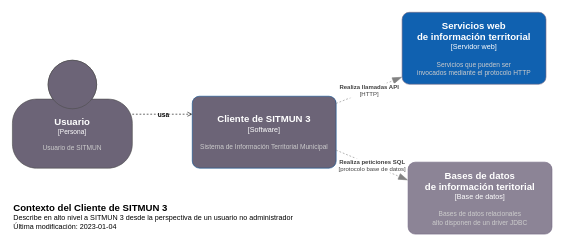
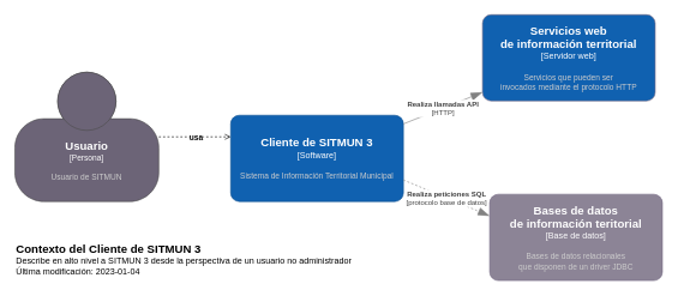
- <mxCell id="8" value="&lt;div style=&quot;text-align: left&quot;&gt;&lt;div style=&quot;text-align: center&quot;&gt;&lt;b&gt;Realiza llamadas API&lt;/b&gt;&lt;/div&gt;&lt;div style=&quot;text-align: center&quot;&gt;[HTTP]&lt;/div&gt;&lt;/div&gt;" style="endArrow=blockThin;html=1;fontSize=10;fontColor=#404040;strokeWidth=1;endFill=1;strokeColor=#828282;elbow=vertical;metaEdit=1;endSize=14;startSize=14;jumpStyle=arc;jumpSize=16;rounded=0;dashed=1;" edge="1" parent="1" source="5" target="6"><mxGeometry width="240" relative="1" as="geometry"><mxPoint x="460" y="340" as="sourcePoint" /><mxPoint x="700" y="340" as="targetPoint" /></mxGeometry></mxCell>
+ <mxCell id="8" value="&lt;div style=&quot;text-align: left&quot;&gt;&lt;div style=&quot;text-align: center&quot;&gt;&lt;b&gt;Realiza llamadas API&lt;/b&gt;&lt;/div&gt;&lt;div style=&quot;text-align: center&quot;&gt;[HTTP]&lt;/div&gt;&lt;/div&gt;" style="endArrow=blockThin;html=1;fontSize=10;fontColor=#404040;strokeWidth=1;endFill=1;strokeColor=#828282;elbow=vertical;metaEdit=1;endSize=14;startSize=14;jumpStyle=arc;jumpSize=16;rounded=0;dashed=0;" edge="1" parent="1" source="5" target="6"><mxGeometry width="240" relative="1" as="geometry"><mxPoint x="460" y="340" as="sourcePoint" /><mxPoint x="700" y="340" as="targetPoint" /></mxGeometry></mxCell>
- <mxCell id="5" value="&lt;font style=&quot;font-size: 16px&quot;&gt;&lt;b&gt;Cliente de SITMUN 3&lt;/b&gt;&lt;/font&gt;&lt;div&gt;[Software]&lt;/div&gt;&lt;br&gt;&lt;div&gt;&lt;font style=&quot;font-size: 11px&quot;&gt;&lt;font color=&quot;#cccccc&quot;&gt;Sistema de Información Territorial Municipal&lt;/font&gt;&lt;/div&gt;" style="rounded=1;whiteSpace=wrap;html=1;labelBackgroundColor=none;fillColor=#6c6477;fontColor=#ffffff;align=center;arcSize=10;strokeColor=#0D5091;metaEdit=1;resizable=0;points=[[0.25,0,0],[0.5,0,0],[0.75,0,0],[1,0.25,0],[1,0.5,0],[1,0.75,0],[0.75,1,0],[0.5,1,0],[0.25,1,0],[0,0.75,0],[0,0.5,0],[0,0.25,0]];" vertex="1" parent="1"><mxGeometry x="320" y="160" width="240" height="120" as="geometry" /></mxCell>
+ <mxCell id="5" value="&lt;font style=&quot;font-size: 16px&quot;&gt;&lt;b&gt;Cliente de SITMUN 3&lt;/b&gt;&lt;/font&gt;&lt;div&gt;[Software]&lt;/div&gt;&lt;br&gt;&lt;div&gt;&lt;font style=&quot;font-size: 11px&quot;&gt;&lt;font color=&quot;#cccccc&quot;&gt;Sistema de Información Territorial Municipal&lt;/font&gt;&lt;/div&gt;" style="rounded=1;whiteSpace=wrap;html=1;labelBackgroundColor=none;fillColor=#1061B0;fontColor=#ffffff;align=center;arcSize=10;strokeColor=#0D5091;metaEdit=1;resizable=0;points=[[0.25,0,0],[0.5,0,0],[0.75,0,0],[1,0.25,0],[1,0.5,0],[1,0.75,0],[0.75,1,0],[0.5,1,0],[0.25,1,0],[0,0.75,0],[0,0.5,0],[0,0.25,0]];" vertex="1" parent="1"><mxGeometry x="320" y="160" width="240" height="120" as="geometry" /></mxCell>
- <mxCell id="7" value="&lt;font style=&quot;font-size: 16px&quot;&gt;&lt;b&gt;Bases de datos&#10;de información teritorial&lt;/b&gt;&lt;/font&gt;&lt;div&gt;[Base de datos]&lt;/div&gt;&lt;br&gt;&lt;div&gt;&lt;font style=&quot;font-size: 11px&quot;&gt;&lt;font color=&quot;#cccccc&quot;&gt;Bases de datos relacionales&#10;alto disponen de un driver JDBC&lt;/font&gt;&lt;/div&gt;" style="rounded=1;whiteSpace=wrap;html=1;labelBackgroundColor=none;fillColor=#8C8496;fontColor=#ffffff;align=center;arcSize=10;strokeColor=#736782;metaEdit=1;resizable=0;points=[[0.25,0,0],[0.5,0,0],[0.75,0,0],[1,0.25,0],[1,0.5,0],[1,0.75,0],[0.75,1,0],[0.5,1,0],[0.25,1,0],[0,0.75,0],[0,0.5,0],[0,0.25,0]];" vertex="1" parent="1"><mxGeometry x="680" y="270" width="240" height="120" as="geometry" /></mxCell>
+ <mxCell id="7" value="&lt;font style=&quot;font-size: 16px&quot;&gt;&lt;b&gt;Bases de datos&#10;de información teritorial&lt;/b&gt;&lt;/font&gt;&lt;div&gt;[Base de datos]&lt;/div&gt;&lt;br&gt;&lt;div&gt;&lt;font style=&quot;font-size: 11px&quot;&gt;&lt;font color=&quot;#cccccc&quot;&gt;Bases de datos relacionales&#10;que disponen de un driver JDBC&lt;/font&gt;&lt;/div&gt;" style="rounded=1;whiteSpace=wrap;html=1;labelBackgroundColor=none;fillColor=#8C8496;fontColor=#ffffff;align=center;arcSize=10;strokeColor=#736782;metaEdit=1;resizable=0;points=[[0.25,0,0],[0.5,0,0],[0.75,0,0],[1,0.25,0],[1,0.5,0],[1,0.75,0],[0.75,1,0],[0.5,1,0],[0.25,1,0],[0,0.75,0],[0,0.5,0],[0,0.25,0]];" vertex="1" parent="1"><mxGeometry x="680" y="270" width="240" height="120" as="geometry" /></mxCell>
